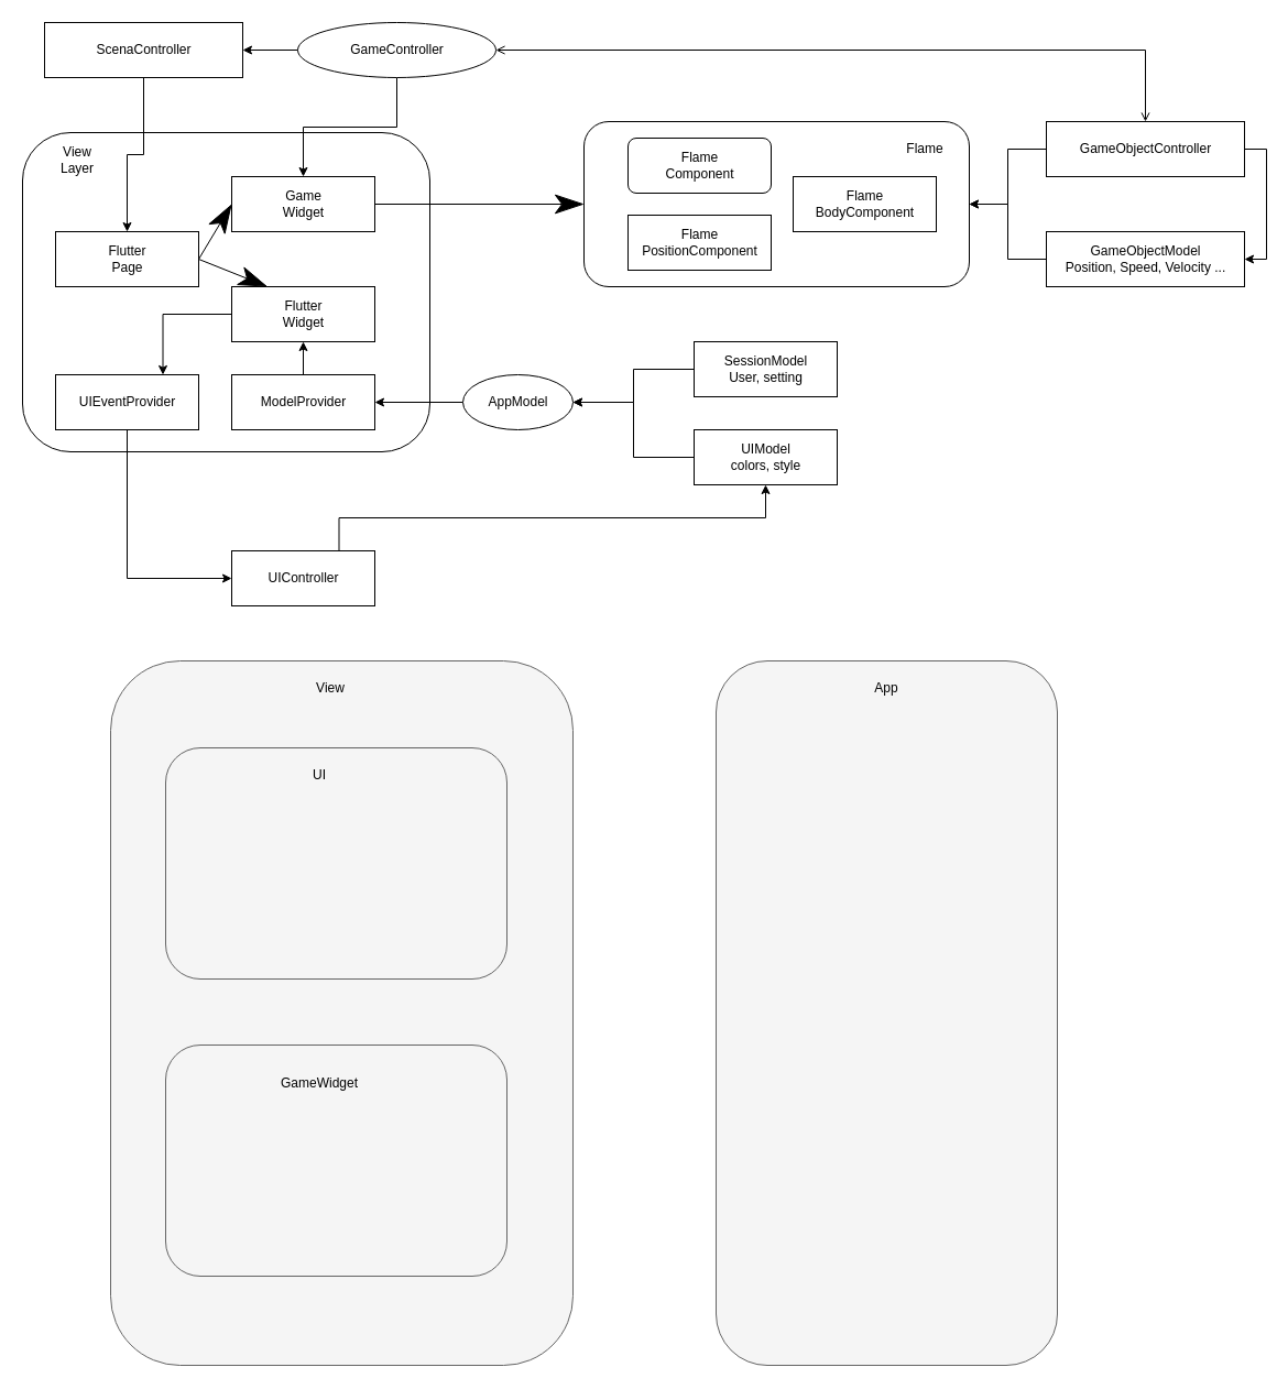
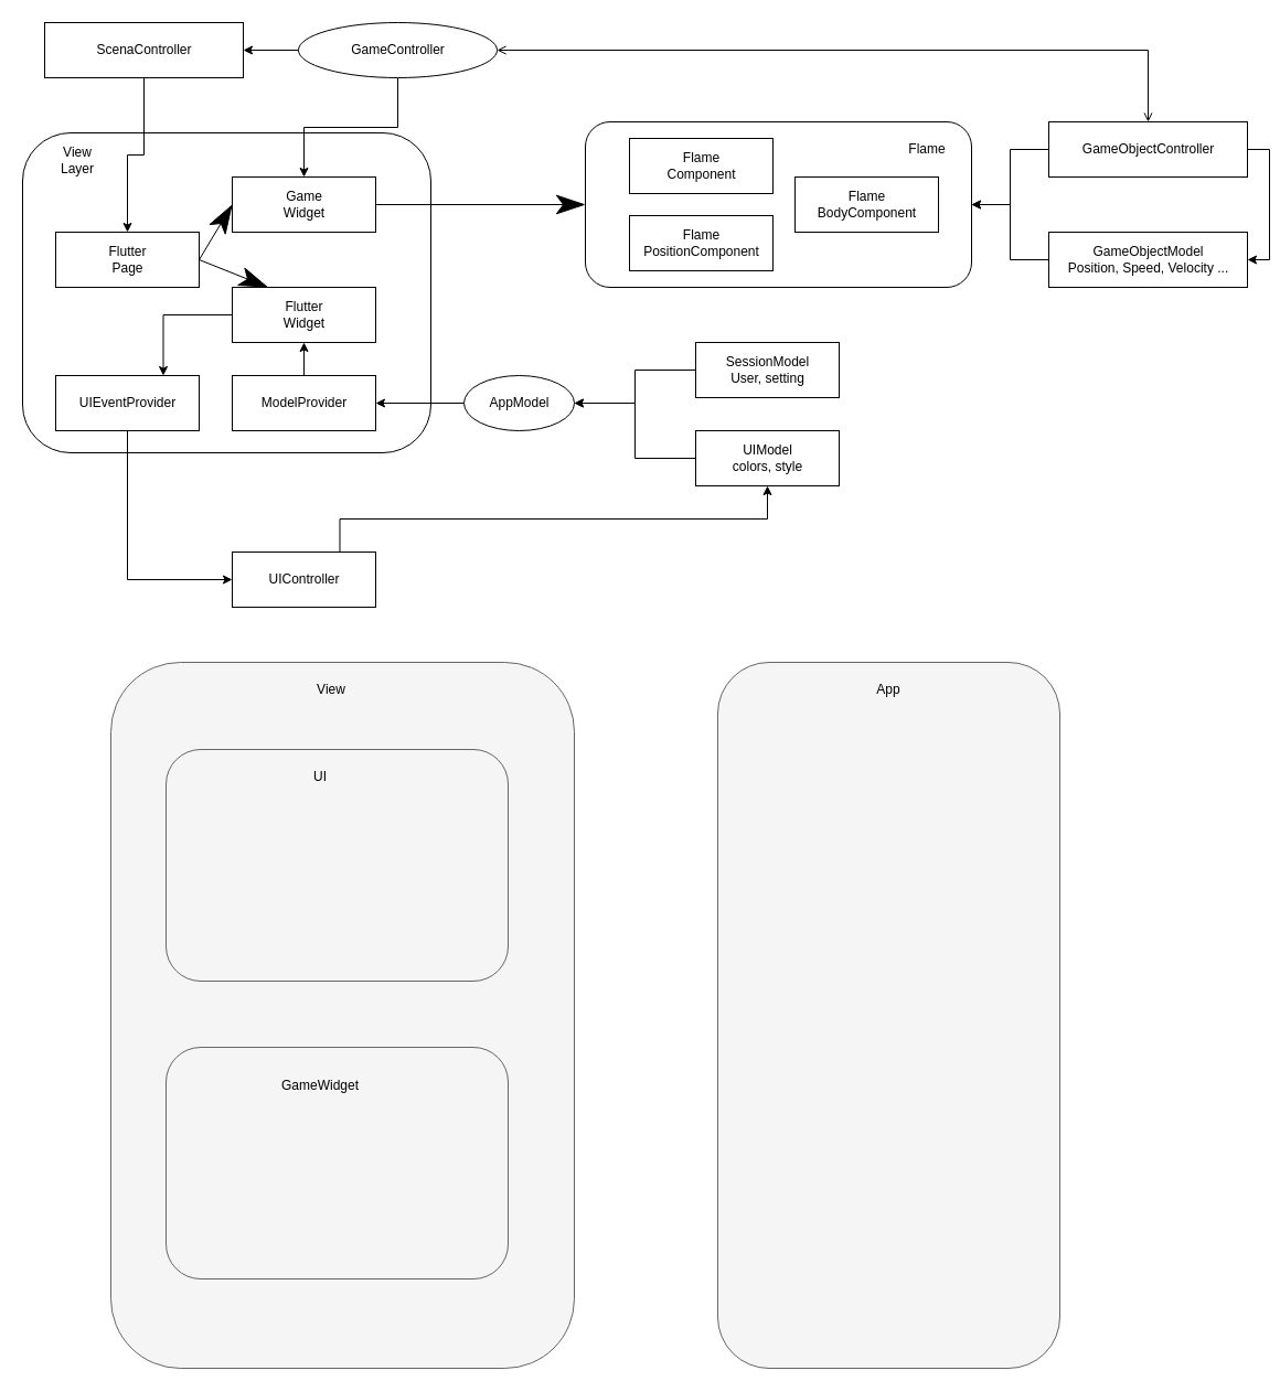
- <mxCell id="5" value="Flame&lt;br&gt;Component" style="html=1;rounded=1;" vertex="1" parent="1"><mxGeometry x="570" y="125" width="130" height="50" as="geometry" /></mxCell>
+ <mxCell id="5" value="Flame&lt;br&gt;Component" style="html=1;" vertex="1" parent="1"><mxGeometry x="570" y="125" width="130" height="50" as="geometry" /></mxCell>
